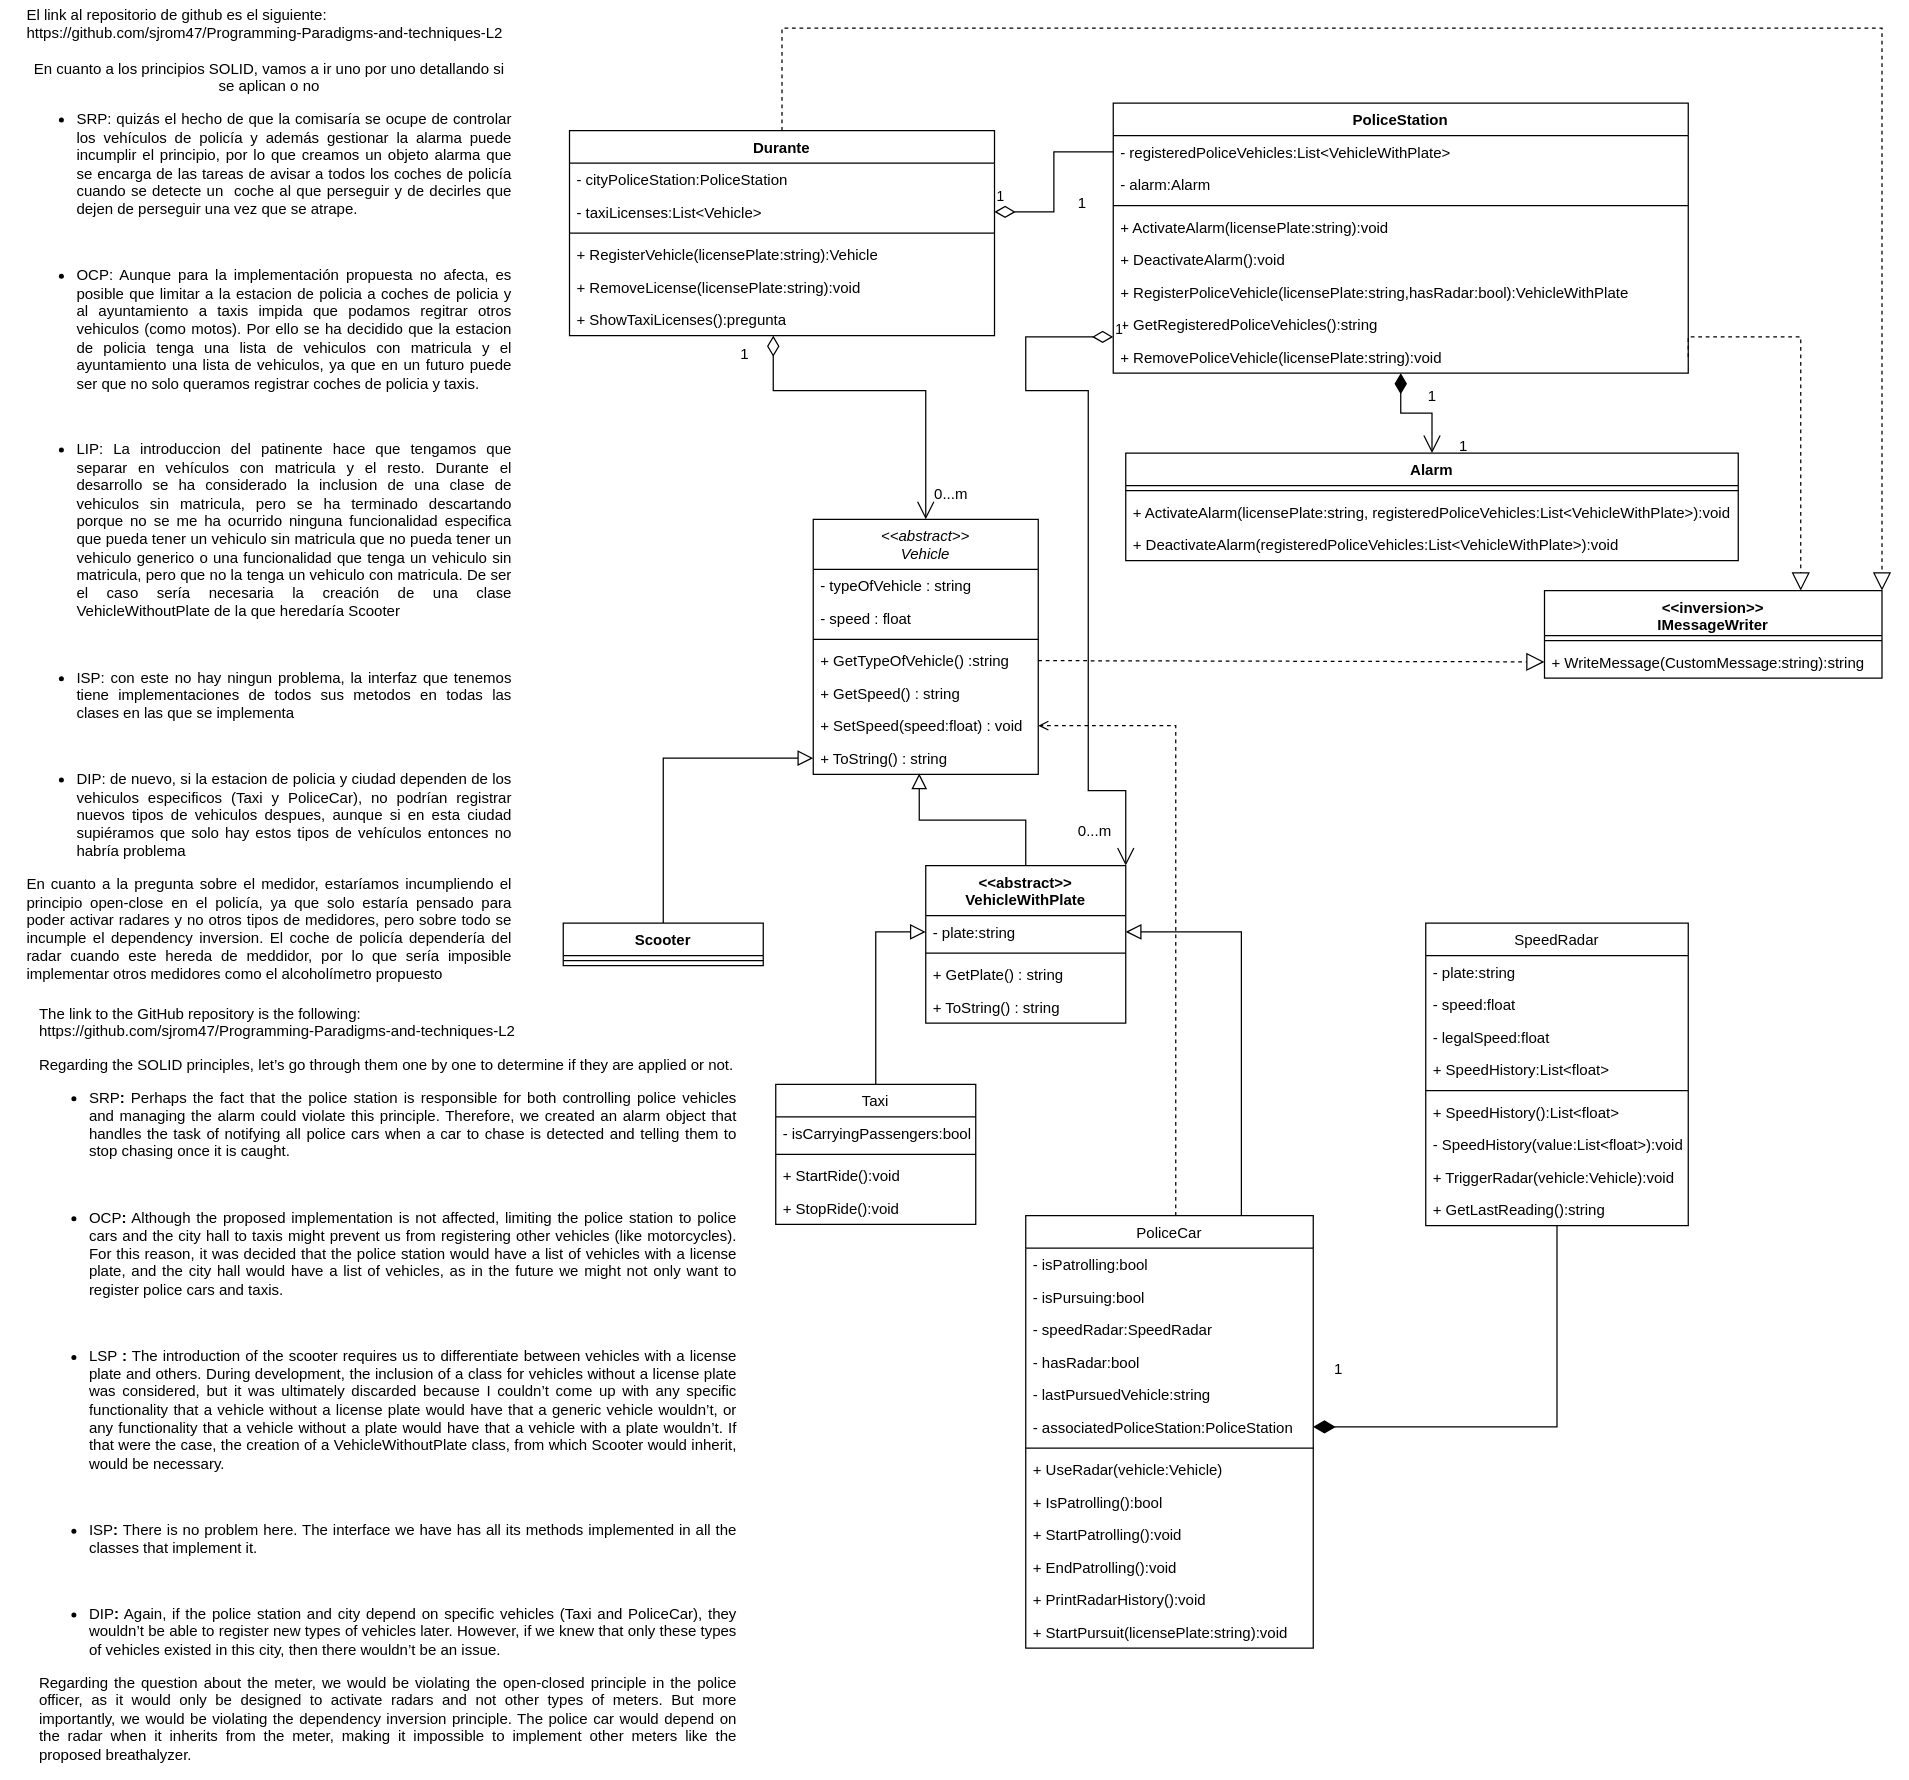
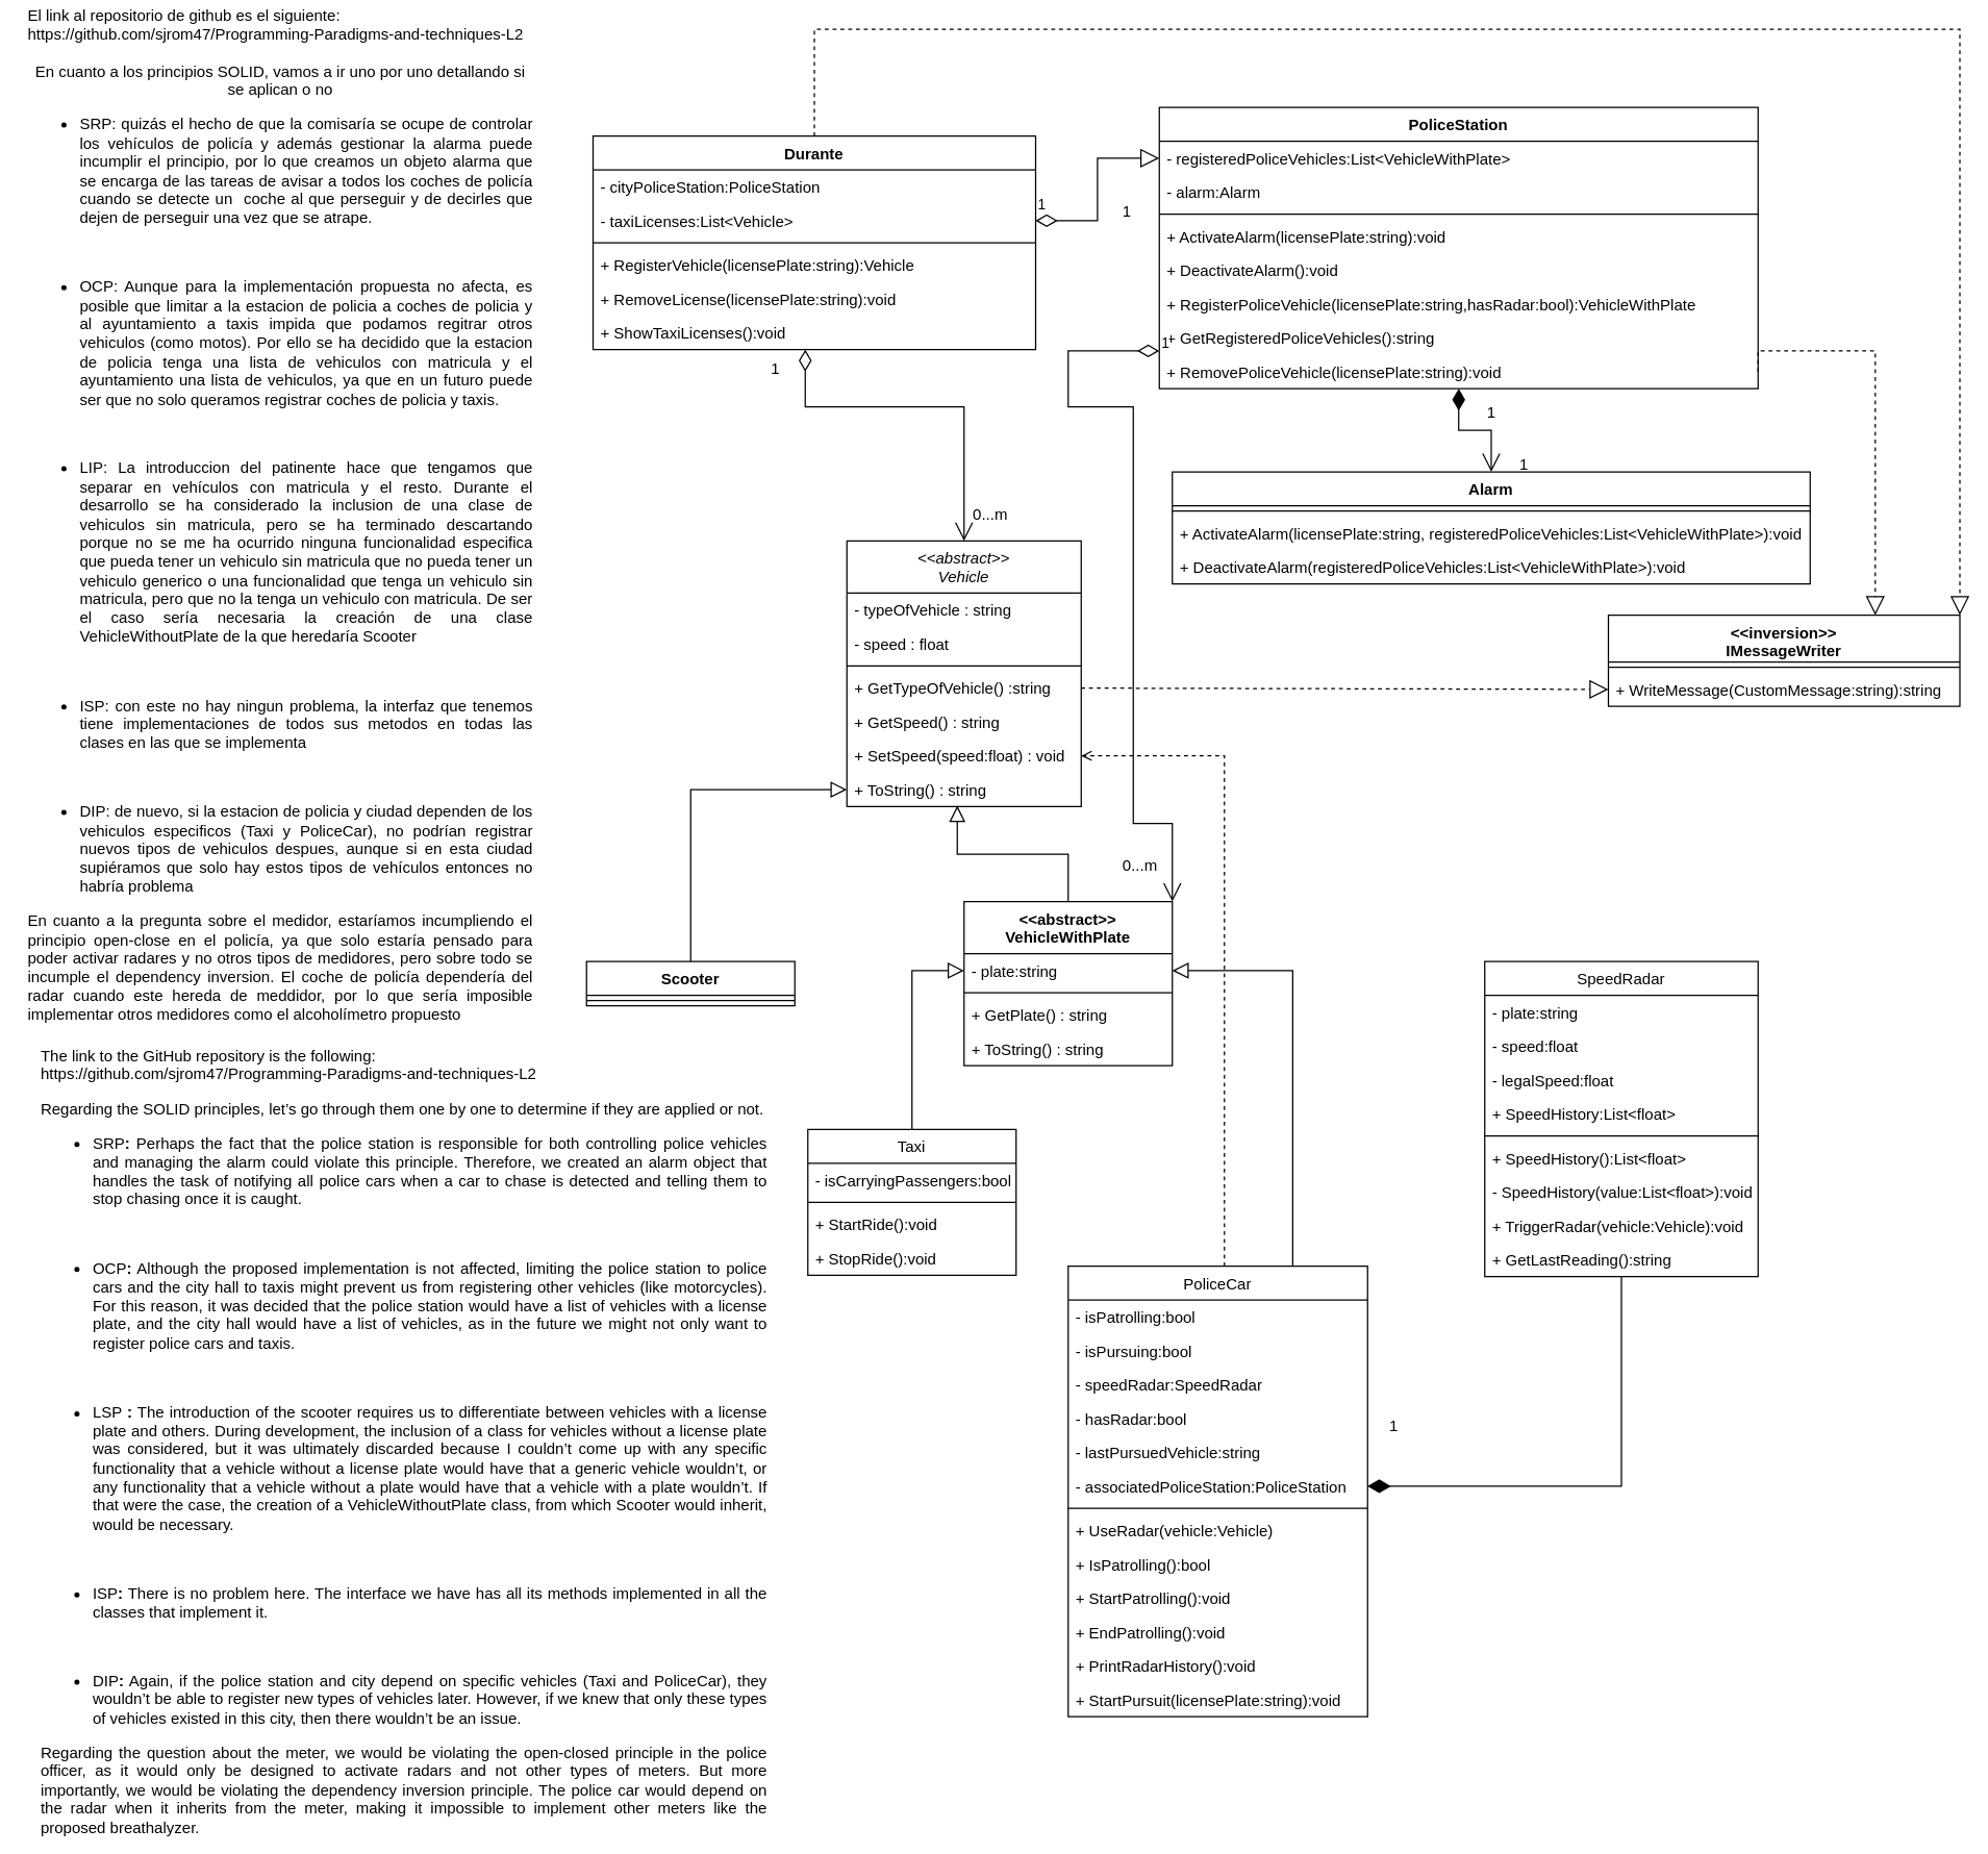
- <mxCell id="67" value="1" style="endArrow=none;html=1;endSize=12;startArrow=diamondThin;startSize=14;startFill=0;edgeStyle=orthogonalEdgeStyle;align=left;verticalAlign=bottom;rounded=0;exitX=1;exitY=0.5;exitDx=0;exitDy=0;entryX=0;entryY=0.5;entryDx=0;entryDy=0;endFill=0;" parent="1" source="61" target="49" edge="1"><mxGeometry x="-1" y="3" relative="1" as="geometry"><mxPoint x="900" y="492" as="sourcePoint" /><mxPoint x="1060" y="492" as="targetPoint" /></mxGeometry></mxCell>
+ <mxCell id="67" value="1" style="endArrow=block;html=1;endSize=12;startArrow=diamondThin;startSize=14;startFill=0;edgeStyle=orthogonalEdgeStyle;align=left;verticalAlign=bottom;rounded=0;exitX=1;exitY=0.5;exitDx=0;exitDy=0;entryX=0;entryY=0.5;entryDx=0;entryDy=0;endFill=0;" parent="1" source="61" target="49" edge="1"><mxGeometry x="-1" y="3" relative="1" as="geometry"><mxPoint x="900" y="492" as="sourcePoint" /><mxPoint x="1060" y="492" as="targetPoint" /></mxGeometry></mxCell>
- <mxCell id="65" value="+ ShowTaxiLicenses():pregunta" style="text;strokeColor=none;fillColor=none;align=left;verticalAlign=top;spacingLeft=4;spacingRight=4;overflow=hidden;rotatable=0;points=[[0,0.5],[1,0.5]];portConstraint=eastwest;whiteSpace=wrap;html=1;" parent="59" vertex="1"><mxGeometry y="138" width="340" height="26" as="geometry" /></mxCell>
+ <mxCell id="65" value="+ ShowTaxiLicenses():void" style="text;strokeColor=none;fillColor=none;align=left;verticalAlign=top;spacingLeft=4;spacingRight=4;overflow=hidden;rotatable=0;points=[[0,0.5],[1,0.5]];portConstraint=eastwest;whiteSpace=wrap;html=1;" parent="59" vertex="1"><mxGeometry y="138" width="340" height="26" as="geometry" /></mxCell>
